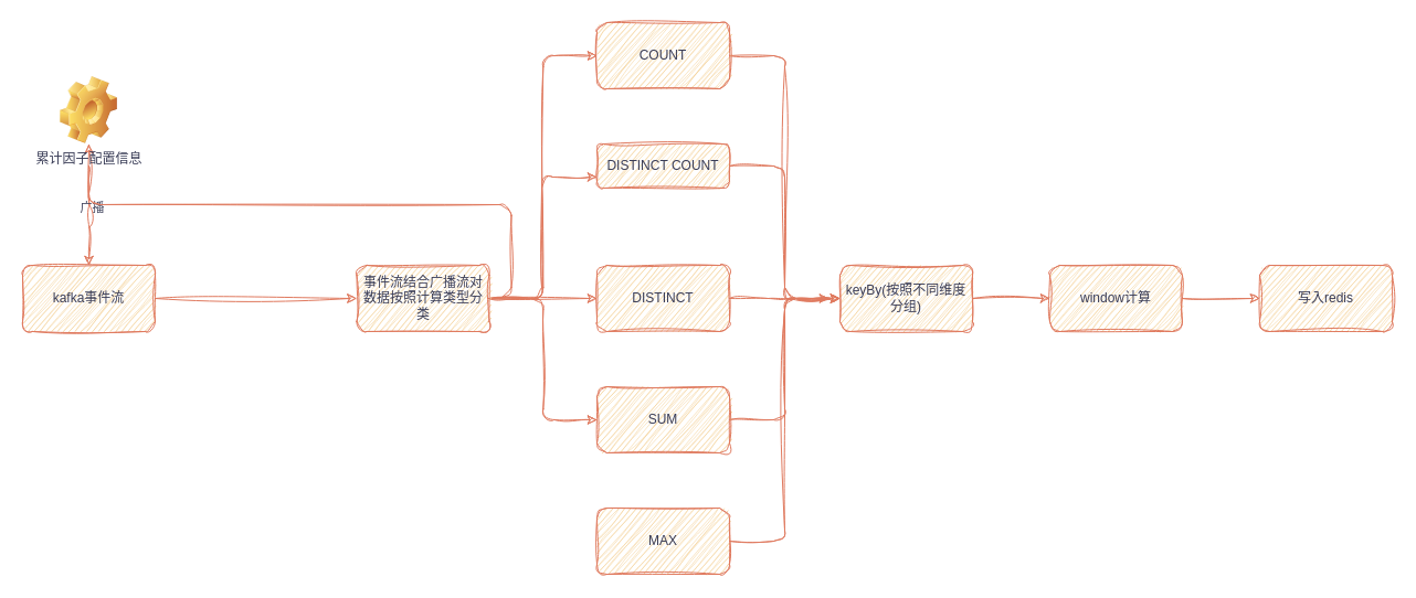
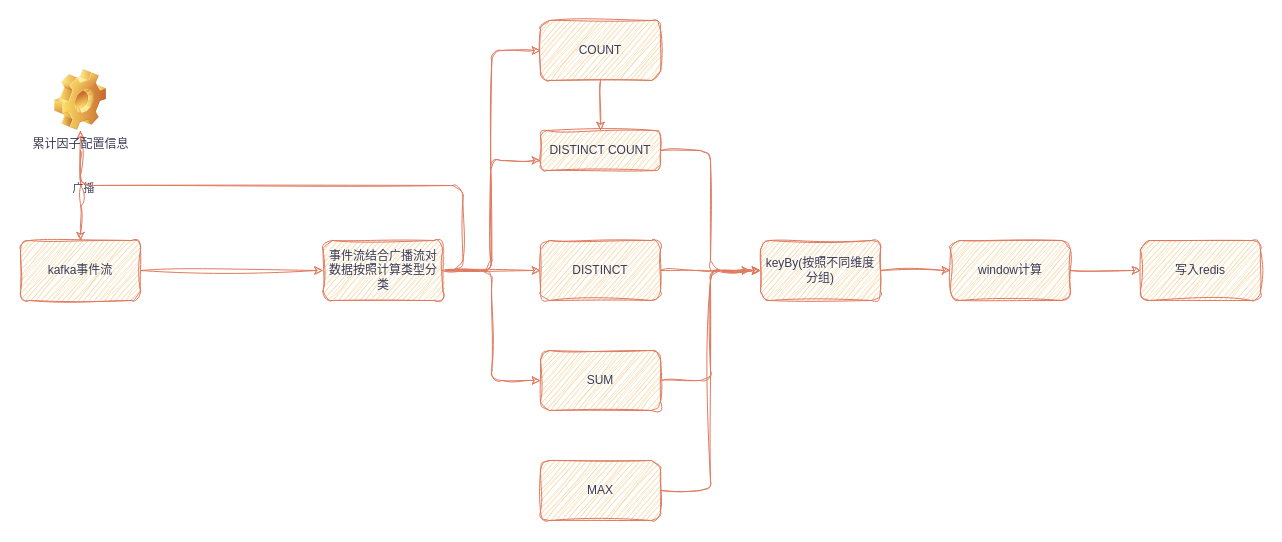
- <mxCell id="12" style="edgeStyle=orthogonalEdgeStyle;rounded=1;orthogonalLoop=1;jettySize=auto;html=1;entryX=0;entryY=0.5;entryDx=0;entryDy=0;strokeColor=#E07A5F;fontColor=default;fillColor=#F2CC8F;sketch=1;curveFitting=1;jiggle=2;labelBackgroundColor=none;" edge="1" parent="1" source="13" target="24"><mxGeometry relative="1" as="geometry" /></mxCell>
+ <mxCell id="12" style="edgeStyle=orthogonalEdgeStyle;rounded=1;orthogonalLoop=1;jettySize=auto;html=1;strokeColor=#E07A5F;fontColor=default;fillColor=#F2CC8F;sketch=1;curveFitting=1;jiggle=2;labelBackgroundColor=none;" edge="1" parent="1" source="13" target="15"><mxGeometry relative="1" as="geometry" /></mxCell>
